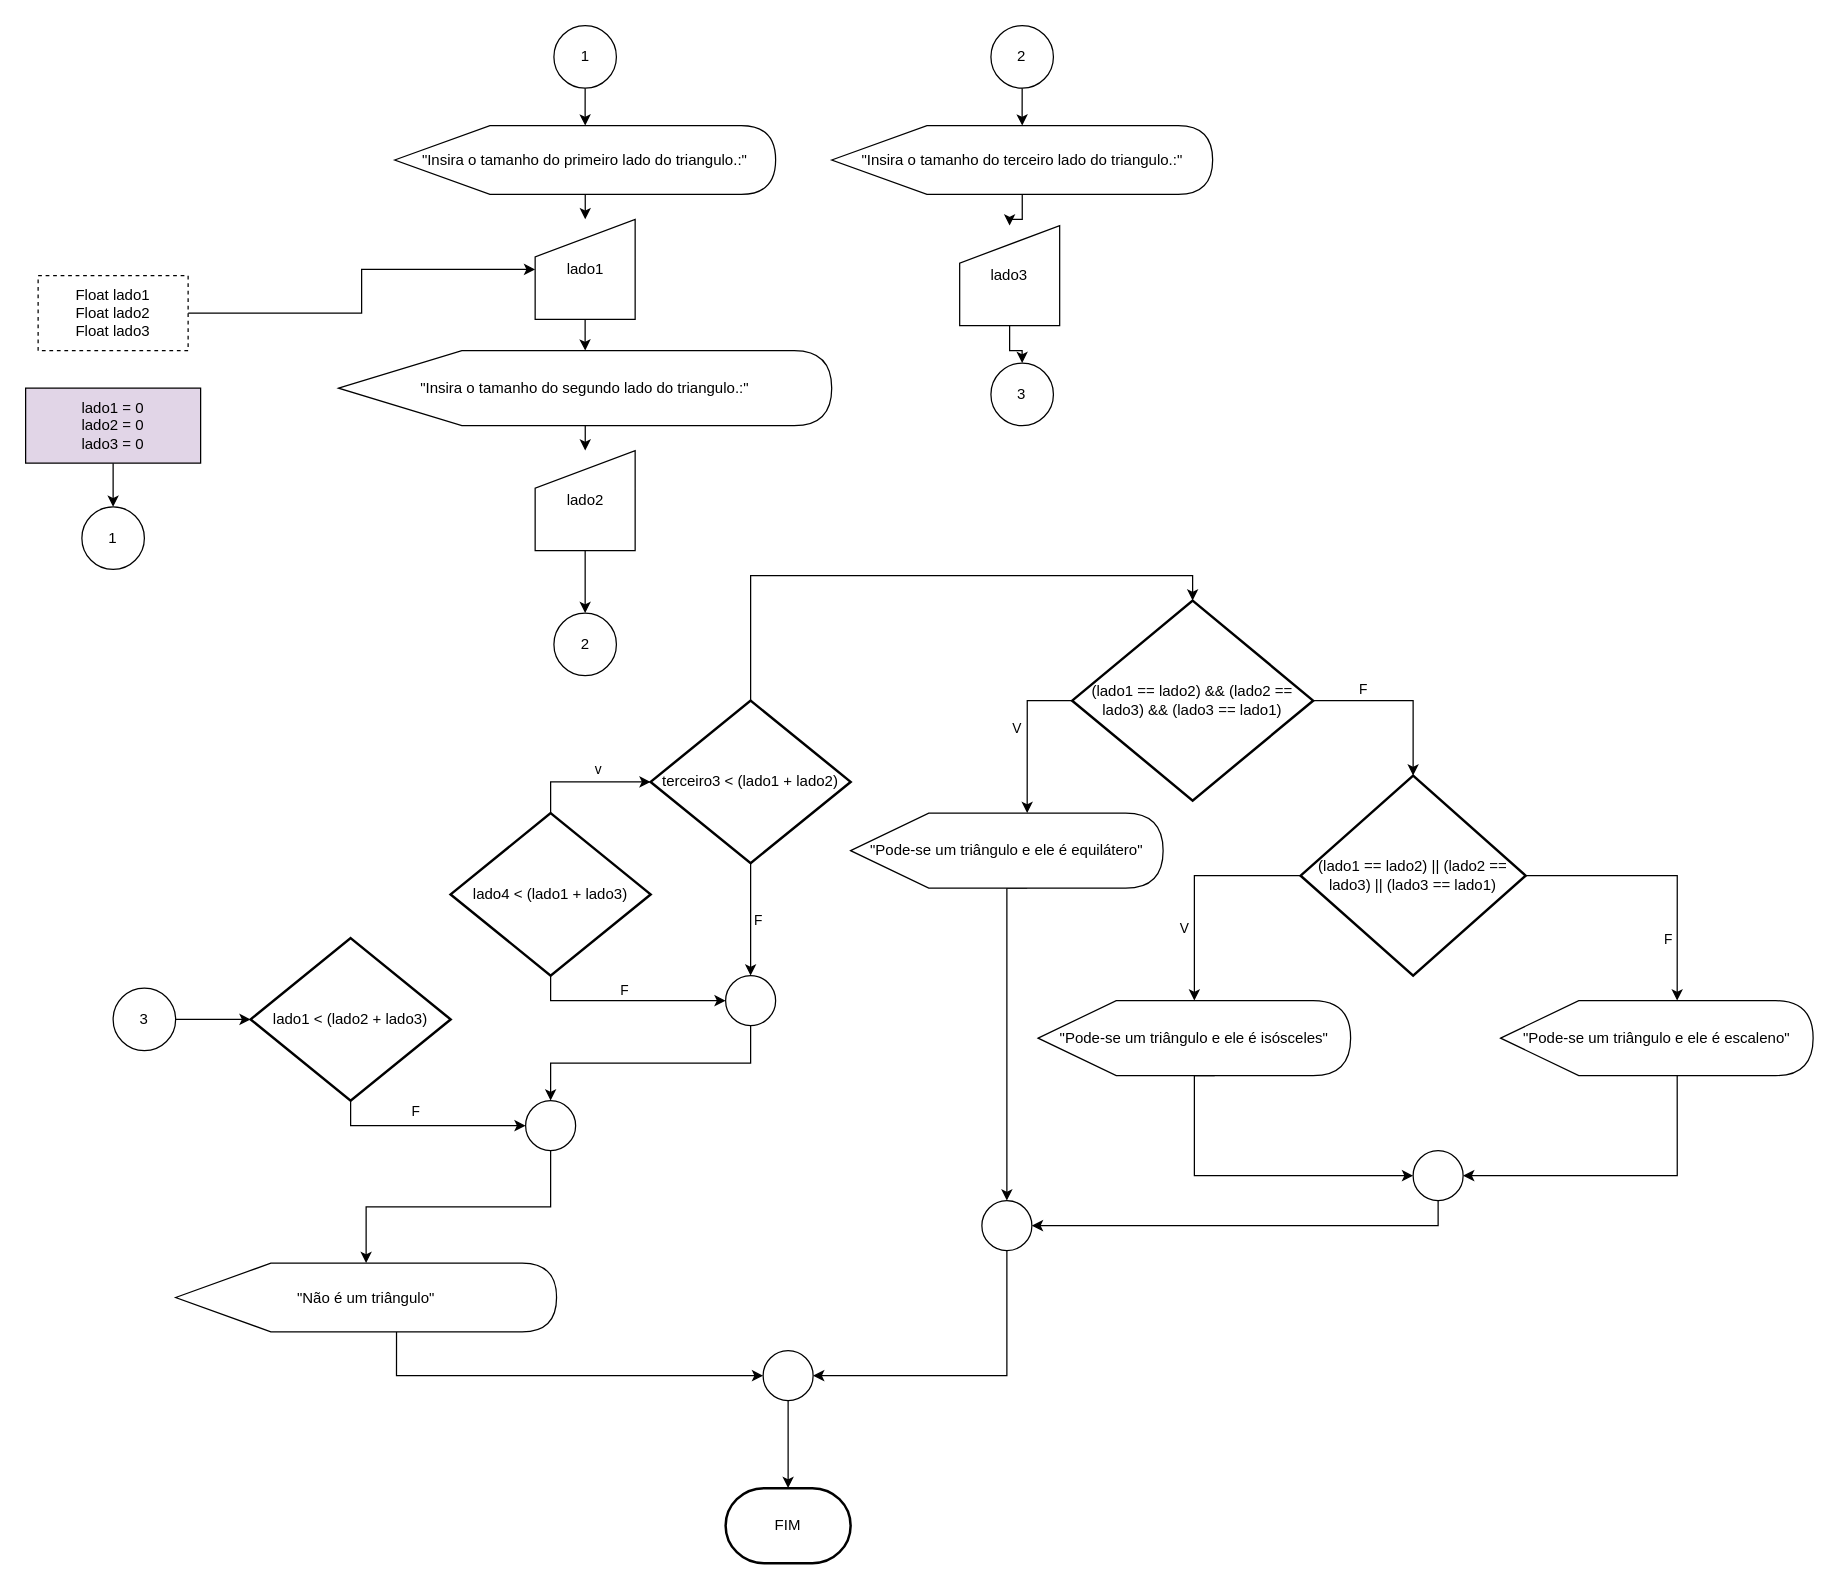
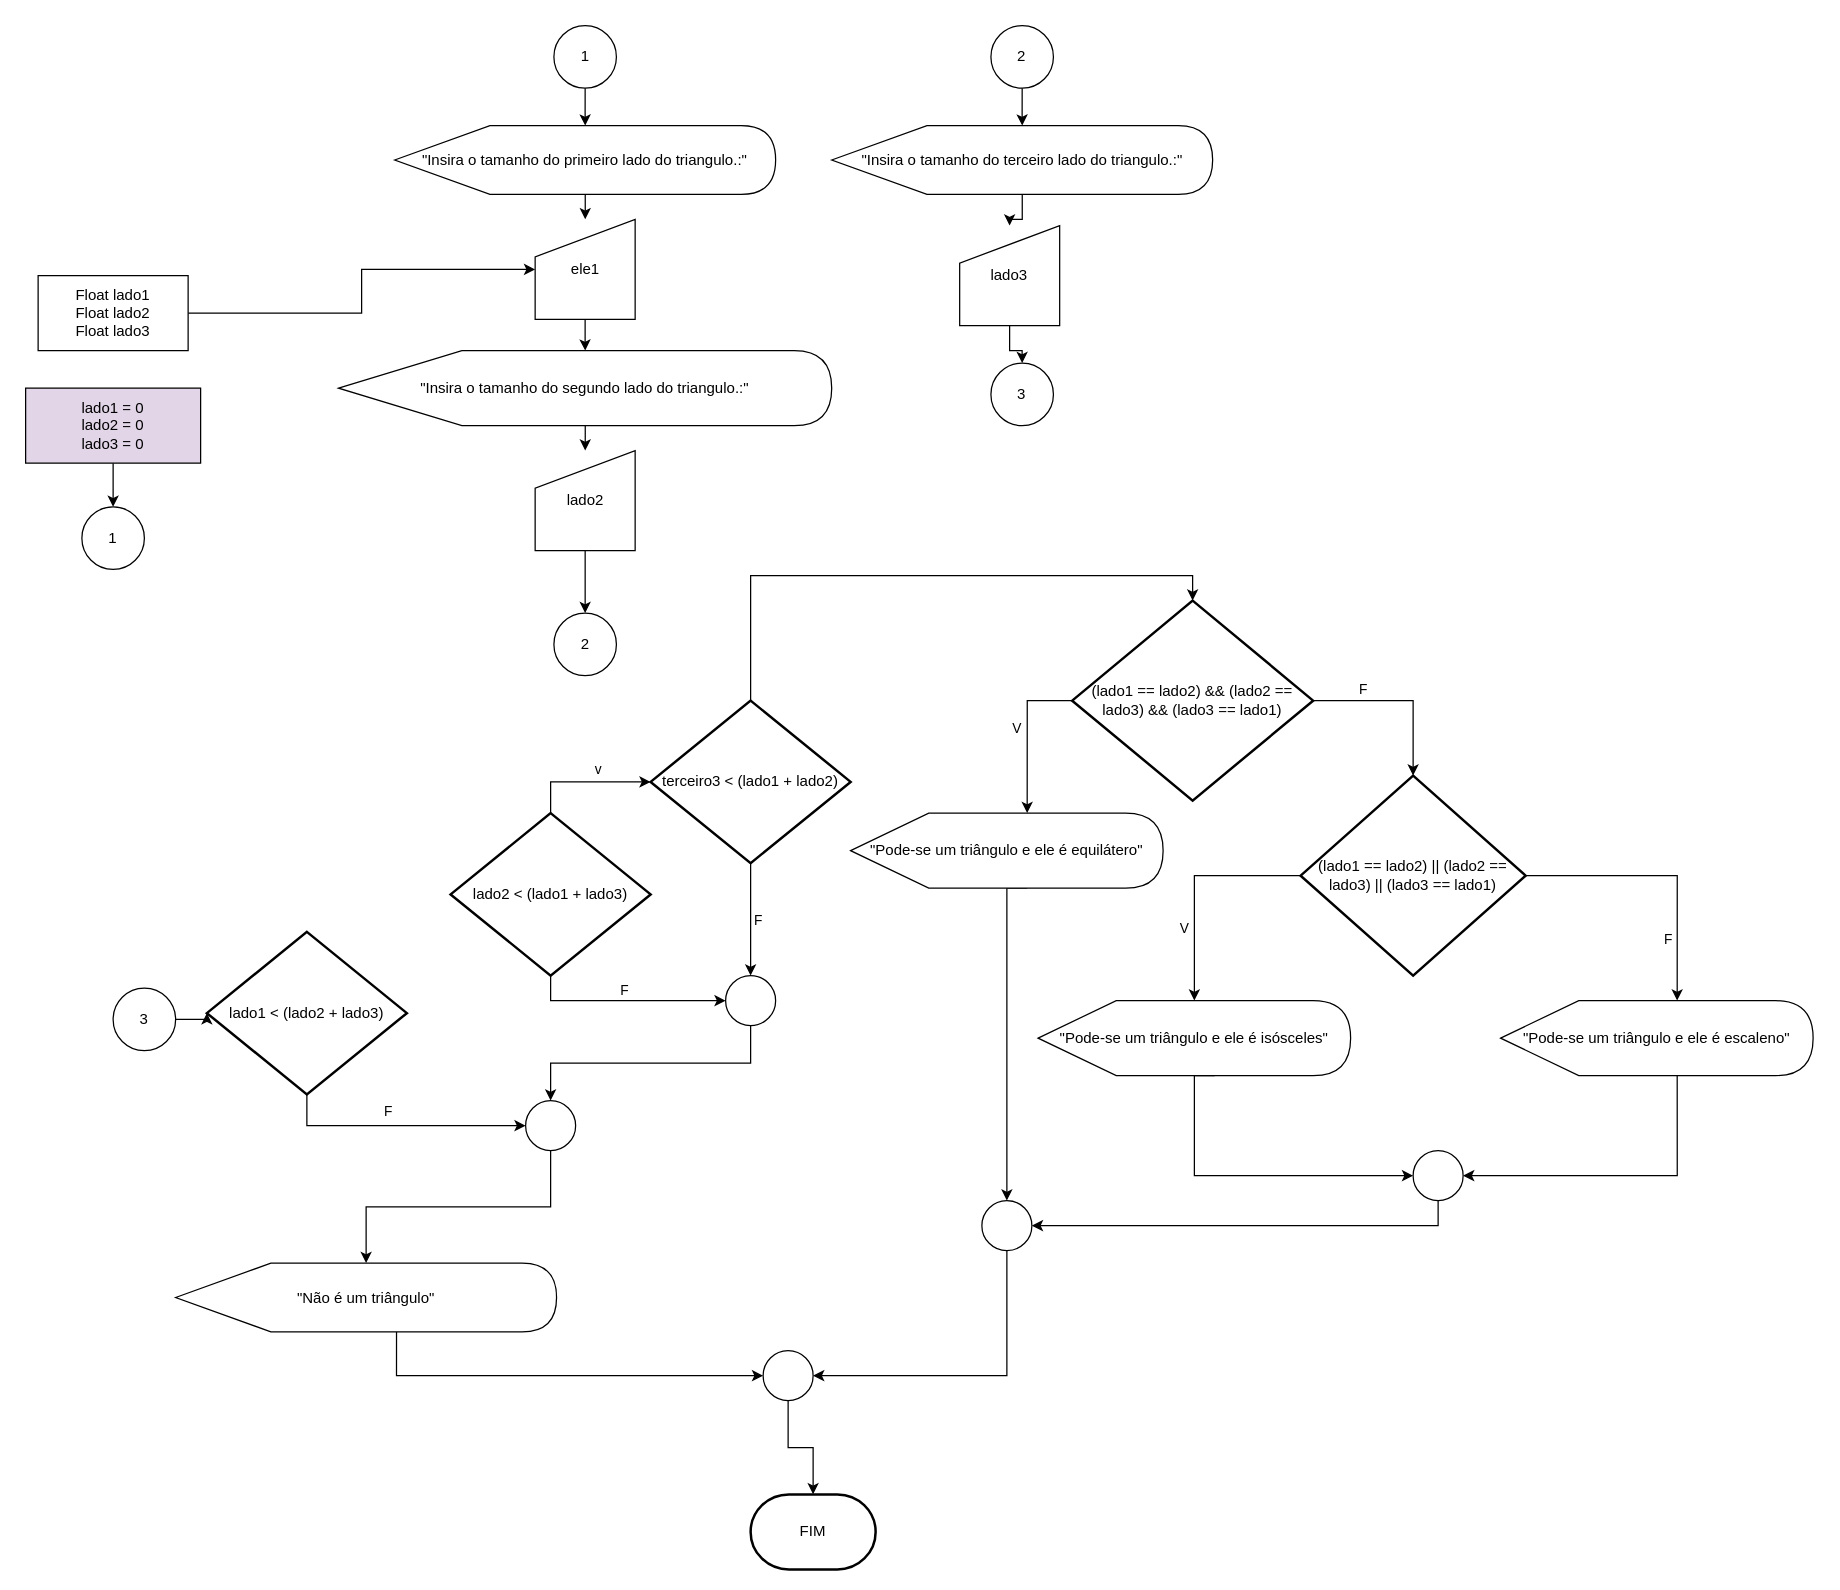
- <mxCell id="14" value="lado1" style="shape=manualInput;whiteSpace=wrap;html=1;" vertex="1" parent="1"><mxGeometry x="427.62" y="175" width="80" height="80" as="geometry" /></mxCell>
+ <mxCell id="14" value="ele1" style="shape=manualInput;whiteSpace=wrap;html=1;" vertex="1" parent="1"><mxGeometry x="427.62" y="175" width="80" height="80" as="geometry" /></mxCell>
- <mxCell id="3" value="Float lado1&lt;div&gt;Float lado2&lt;/div&gt;&lt;div&gt;Float lado3&lt;/div&gt;" style="rounded=0;whiteSpace=wrap;html=1;dashed=1;" vertex="1" parent="1"><mxGeometry x="30" y="220" width="120" height="60" as="geometry" /></mxCell>
+ <mxCell id="3" value="Float lado1&lt;div&gt;Float lado2&lt;/div&gt;&lt;div&gt;Float lado3&lt;/div&gt;" style="rounded=0;whiteSpace=wrap;html=1;" vertex="1" parent="1"><mxGeometry x="30" y="220" width="120" height="60" as="geometry" /></mxCell>
- <mxCell id="32" value="lado4 &amp;lt; (lado1 + lado3)" style="strokeWidth=2;html=1;shape=mxgraph.flowchart.decision;whiteSpace=wrap;" vertex="1" parent="1"><mxGeometry x="360" y="650" width="160" height="130" as="geometry" /></mxCell>
+ <mxCell id="32" value="lado2 &amp;lt; (lado1 + lado3)" style="strokeWidth=2;html=1;shape=mxgraph.flowchart.decision;whiteSpace=wrap;" vertex="1" parent="1"><mxGeometry x="360" y="650" width="160" height="130" as="geometry" /></mxCell>
- <mxCell id="28" value="lado1 &amp;lt; (lado2 + lado3)" style="strokeWidth=2;html=1;shape=mxgraph.flowchart.decision;whiteSpace=wrap;" vertex="1" parent="1"><mxGeometry x="200" y="750" width="160" height="130" as="geometry" /></mxCell>
+ <mxCell id="28" value="lado1 &amp;lt; (lado2 + lado3)" style="strokeWidth=2;html=1;shape=mxgraph.flowchart.decision;whiteSpace=wrap;" vertex="1" parent="1"><mxGeometry x="165" y="745" width="160" height="130" as="geometry" /></mxCell>
- <mxCell id="67" value="FIM" style="strokeWidth=2;html=1;shape=mxgraph.flowchart.terminator;whiteSpace=wrap;" vertex="1" parent="1"><mxGeometry x="580" y="1190" width="100" height="60" as="geometry" /></mxCell>
+ <mxCell id="67" value="FIM" style="strokeWidth=2;html=1;shape=mxgraph.flowchart.terminator;whiteSpace=wrap;" vertex="1" parent="1"><mxGeometry x="600" y="1195" width="100" height="60" as="geometry" /></mxCell>
